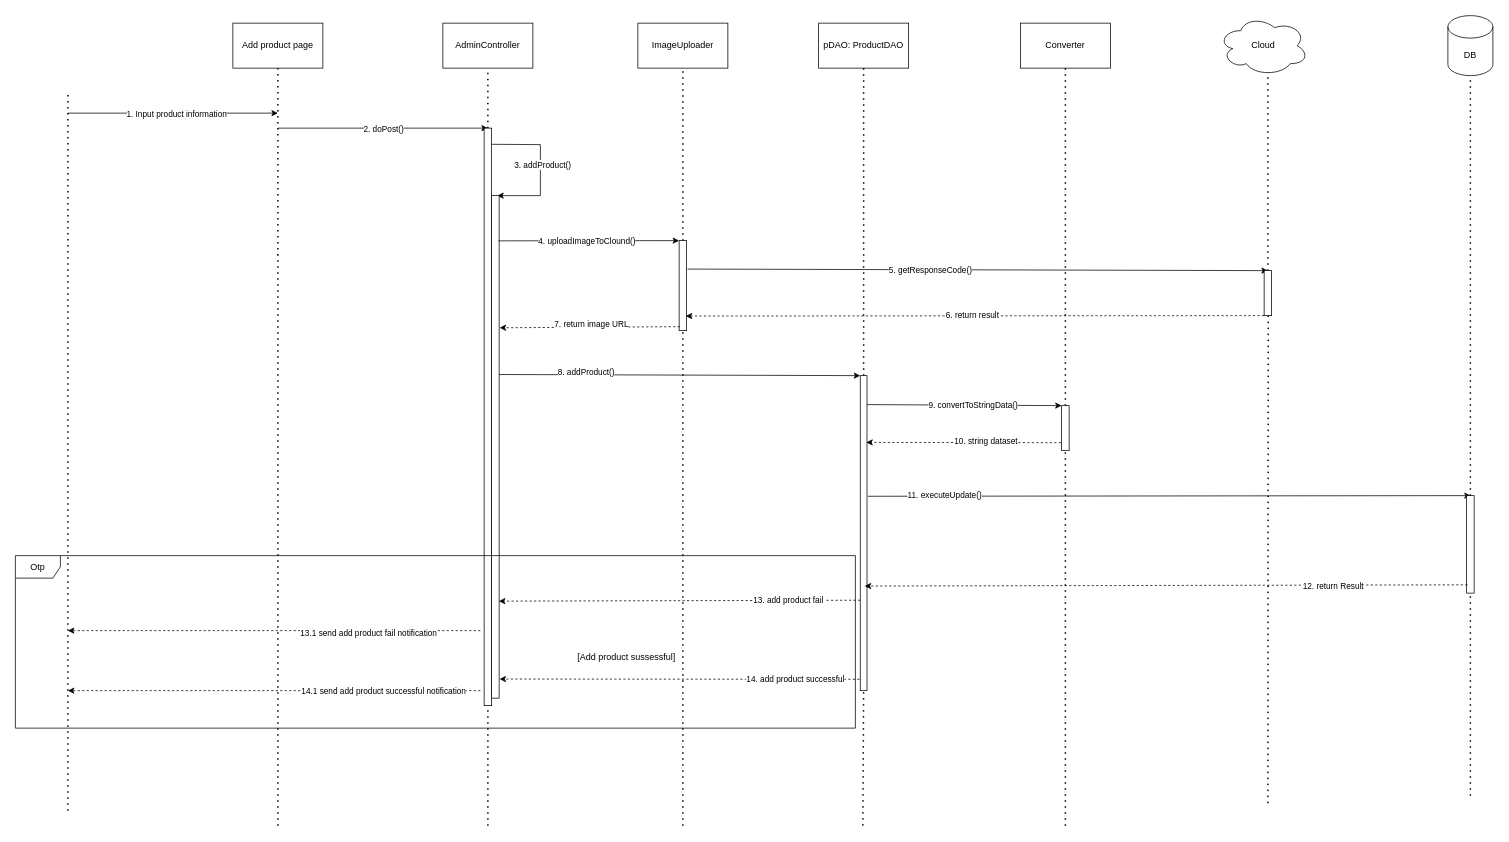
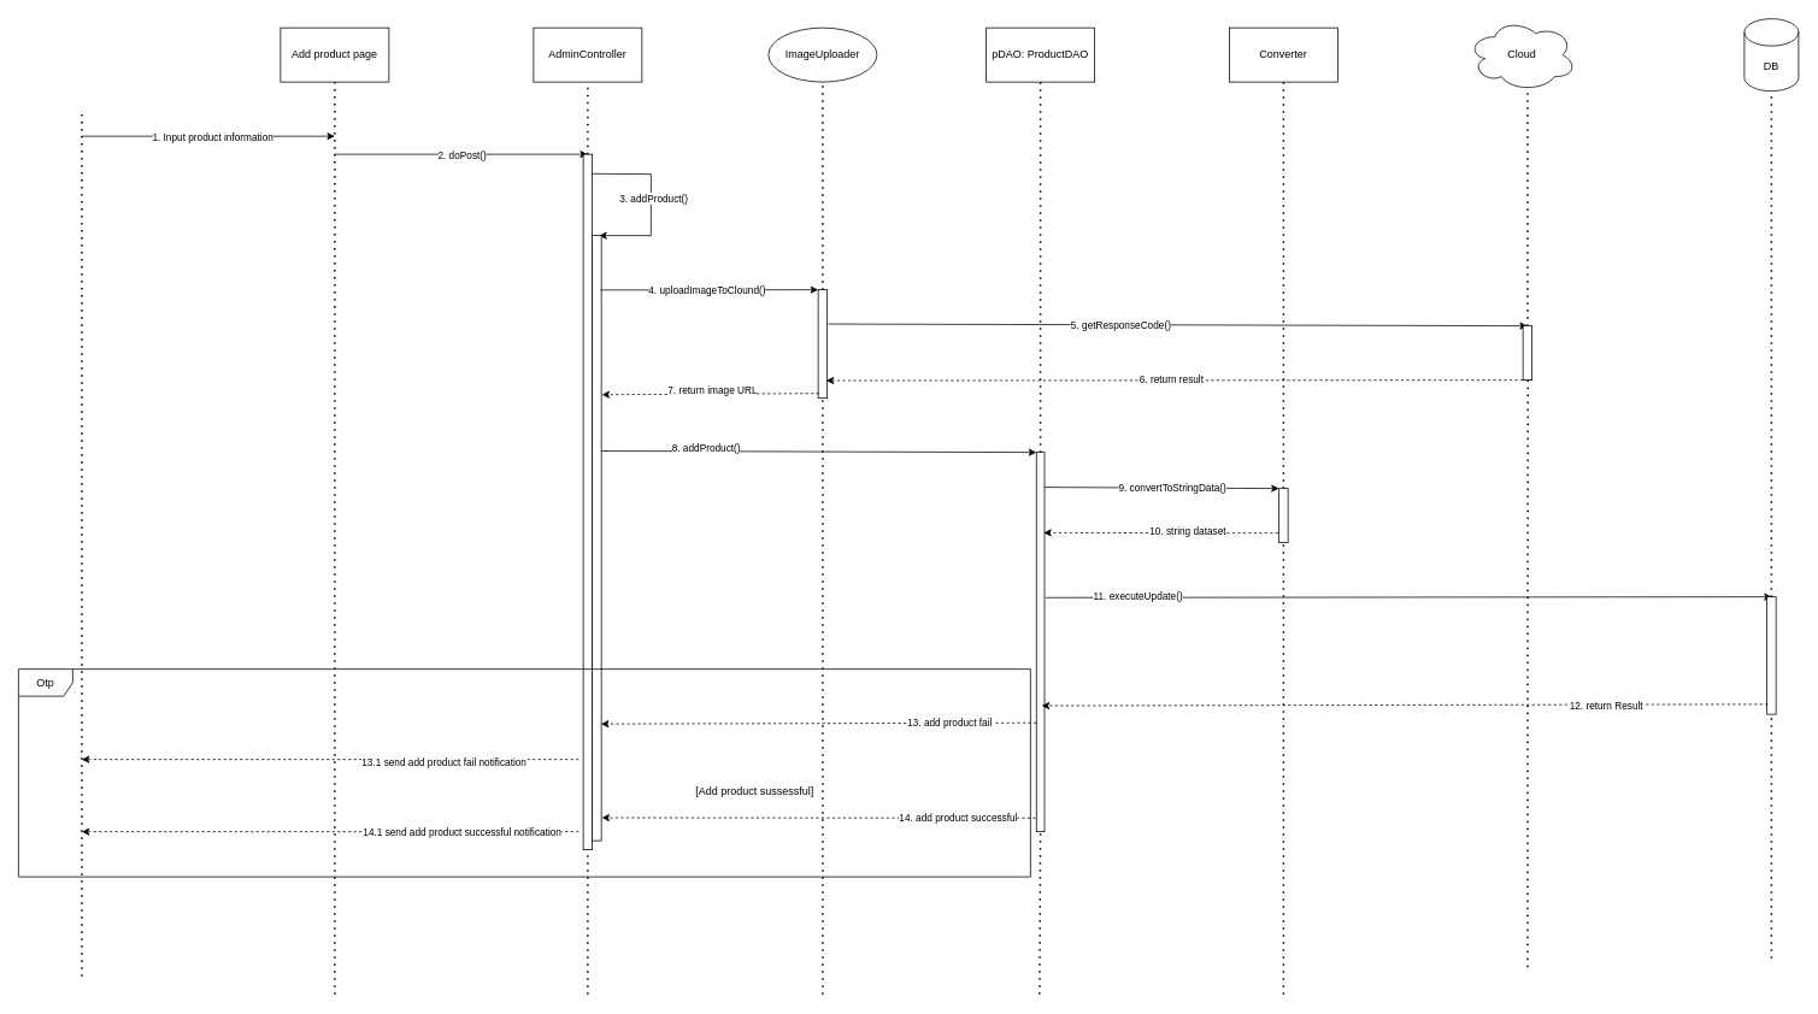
- <mxCell id="7" value="ImageUploader" style="rounded=0;whiteSpace=wrap;html=1;" vertex="1" parent="1"><mxGeometry x="850" y="30" width="120" height="60" as="geometry" /></mxCell>
+ <mxCell id="7" value="ImageUploader" style="ellipse;whiteSpace=wrap;html=1;" vertex="1" parent="1"><mxGeometry x="850" y="30" width="120" height="60" as="geometry" /></mxCell>
